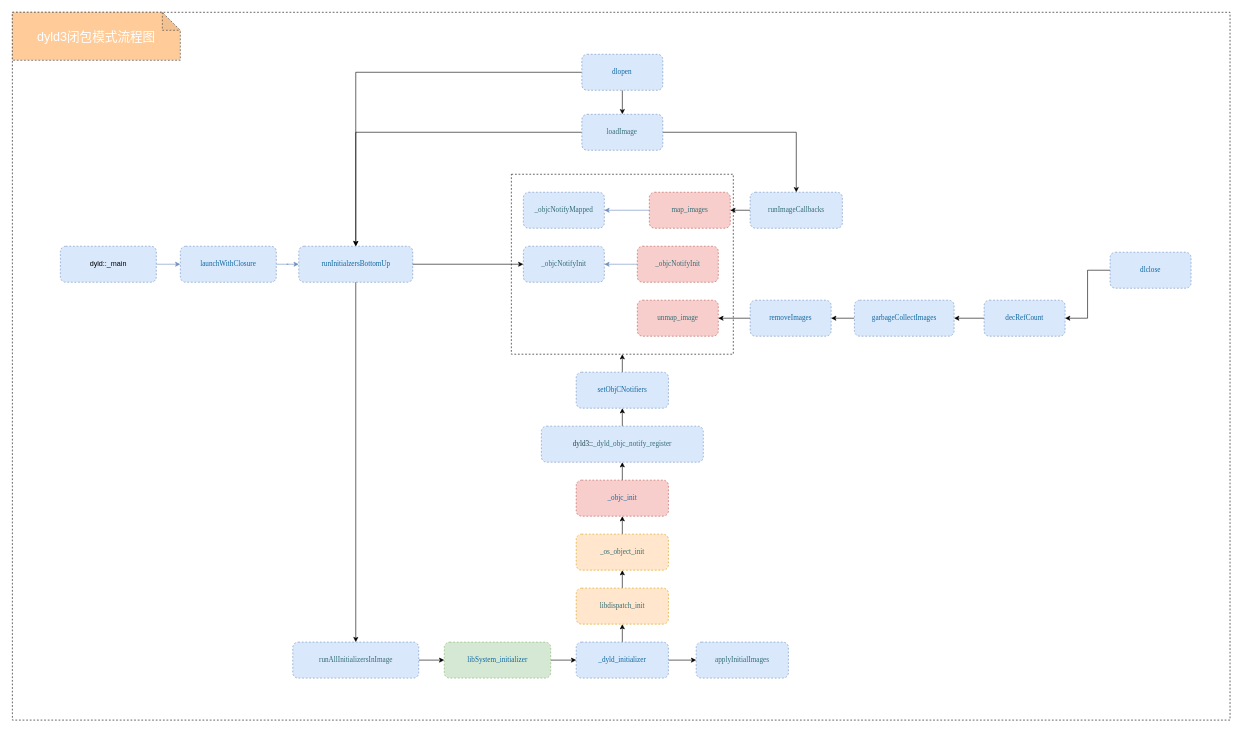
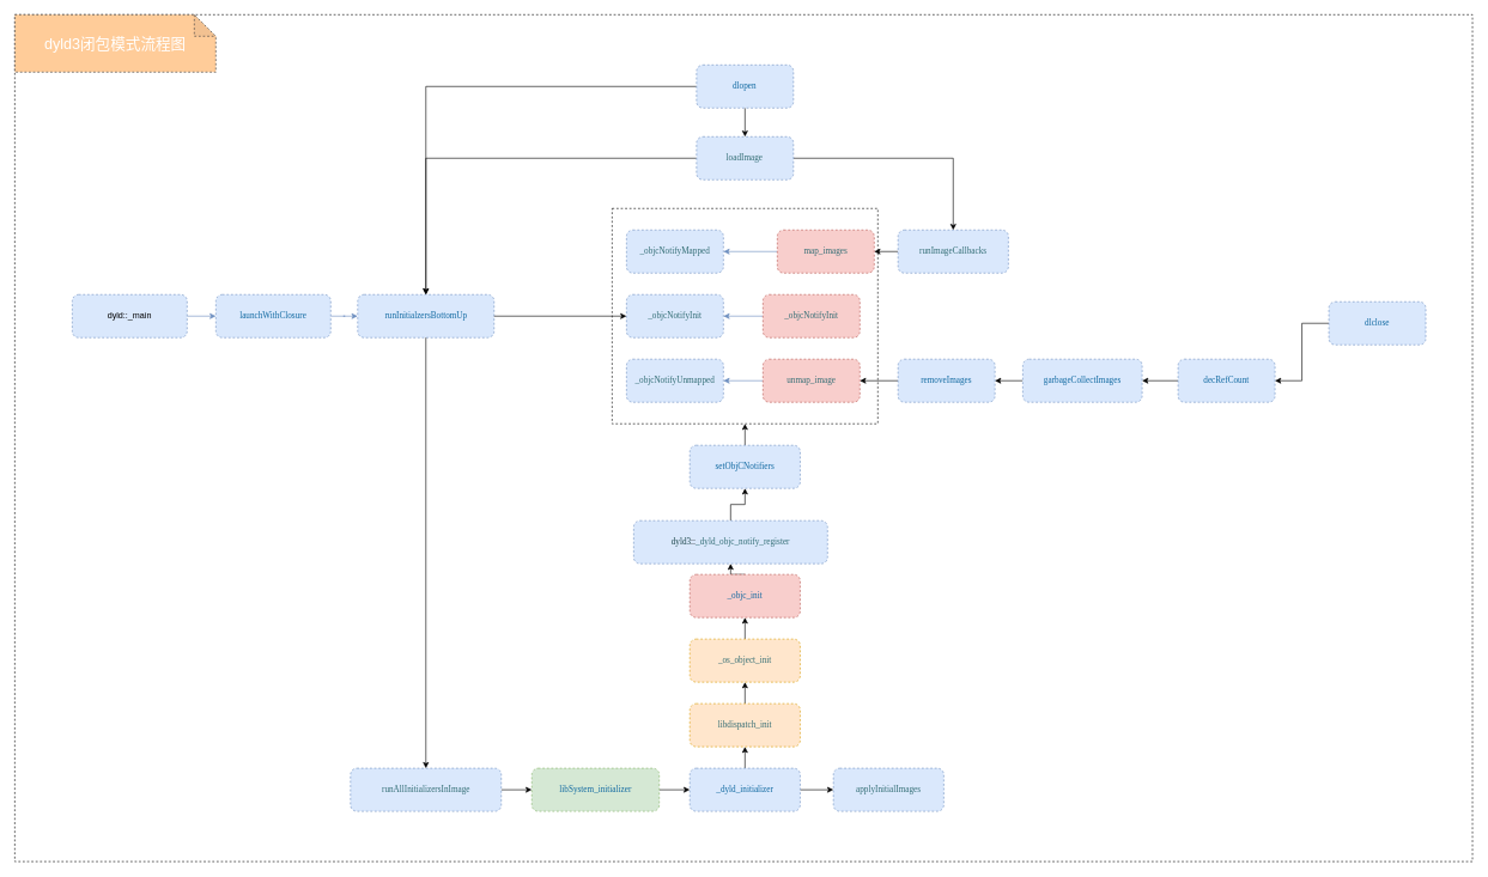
+ <mxCell id="13" value="&lt;p style=&quot;margin: 0px; font-stretch: normal; line-height: normal; font-family: menlo; color: rgb(50, 109, 116);&quot;&gt;_objcNotifyUnmapped&lt;/p&gt;" style="whiteSpace=wrap;html=1;rounded=1;dashed=1;labelBackgroundColor=none;fillColor=#dae8fc;strokeColor=#6c8ebf;" vertex="1" parent="1"><mxGeometry x="871.88" y="500" width="135" height="60" as="geometry" /></mxCell>
+ <mxCell id="18" style="edgeStyle=orthogonalEdgeStyle;rounded=0;orthogonalLoop=1;jettySize=auto;html=1;exitX=0;exitY=0.5;exitDx=0;exitDy=0;entryX=1;entryY=0.5;entryDx=0;entryDy=0;labelBackgroundColor=none;fillColor=#dae8fc;strokeColor=#6c8ebf;" edge="1" parent="1" source="19" target="13"><mxGeometry relative="1" as="geometry" /></mxCell>
- <mxCell id="37" value="&lt;p style=&quot;margin: 0px; font-stretch: normal; line-height: normal; font-family: menlo; color: rgb(50, 109, 116);&quot;&gt;&lt;span style=&quot;color: #1c464a&quot;&gt;dyld3&lt;/span&gt;&lt;span style=&quot;color: rgba(0 , 0 , 0 , 0.85)&quot;&gt;::&lt;/span&gt;_dyld_objc_notify_register&lt;/p&gt;" style="whiteSpace=wrap;html=1;rounded=1;dashed=1;fillColor=#dae8fc;strokeColor=#6c8ebf;labelBackgroundColor=none;" vertex="1" parent="1"><mxGeometry x="901.87" y="710" width="270" height="60" as="geometry" /></mxCell>
+ <mxCell id="37" value="&lt;p style=&quot;margin: 0px; font-stretch: normal; line-height: normal; font-family: menlo; color: rgb(50, 109, 116);&quot;&gt;&lt;span style=&quot;color: #1c464a&quot;&gt;dyld3&lt;/span&gt;&lt;span style=&quot;color: rgba(0 , 0 , 0 , 0.85)&quot;&gt;::&lt;/span&gt;_dyld_objc_notify_register&lt;/p&gt;" style="whiteSpace=wrap;html=1;rounded=1;dashed=1;fillColor=#dae8fc;strokeColor=#6c8ebf;labelBackgroundColor=none;" vertex="1" parent="1"><mxGeometry x="881.87" y="725" width="270" height="60" as="geometry" /></mxCell>
